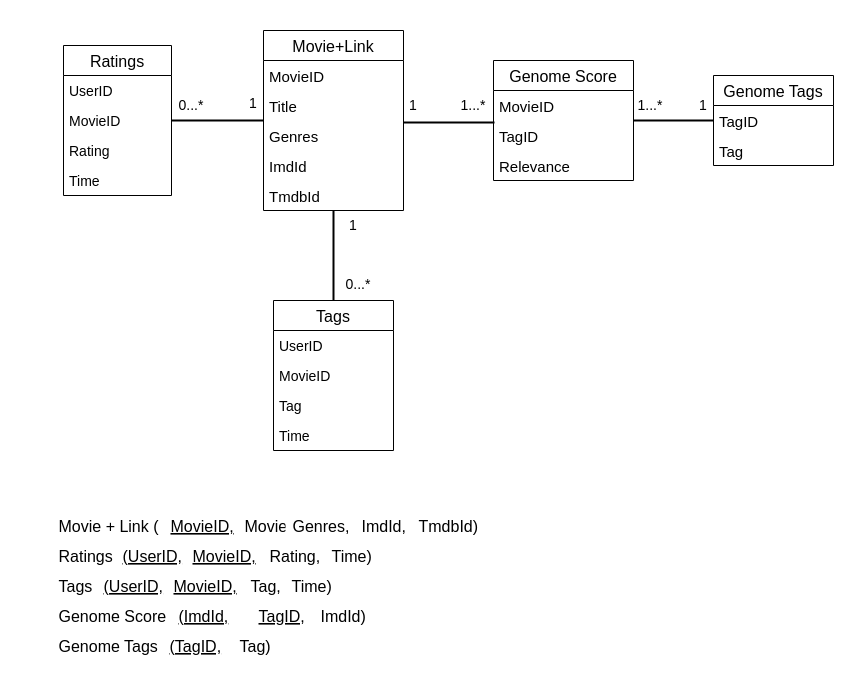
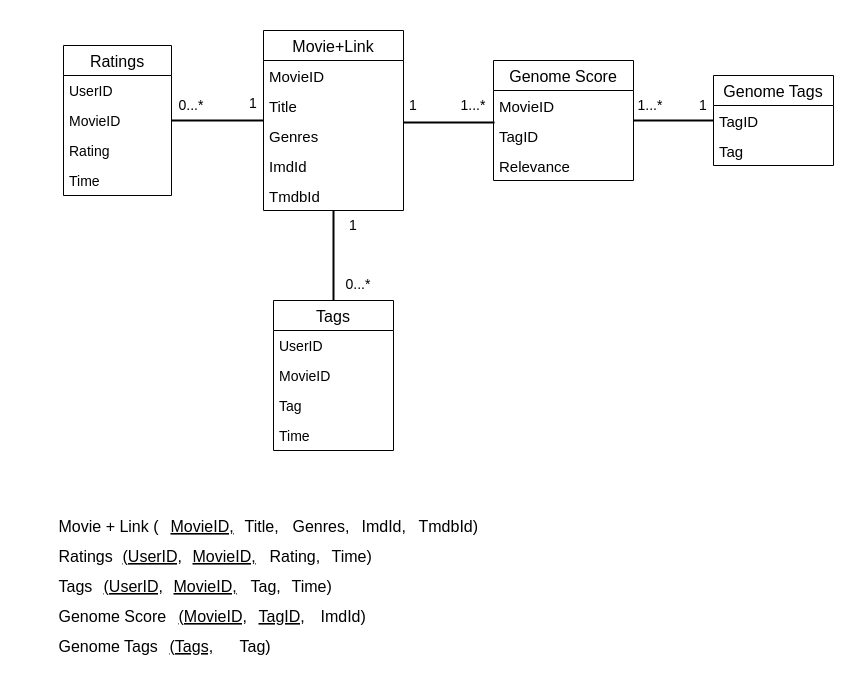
- <mxCell id="43" value="Movie," style="shape=partialRectangle;connectable=0;fillColor=none;top=0;left=0;bottom=0;right=0;align=left;spacingLeft=6;overflow=hidden;fontSize=16;strokeWidth=1;fontStyle=0" vertex="1" parent="39"><mxGeometry x="216" width="48" height="30" as="geometry"><mxRectangle width="48" height="30" as="alternateBounds" /></mxGeometry></mxCell>
+ <mxCell id="43" value="Title," style="shape=partialRectangle;connectable=0;fillColor=none;top=0;left=0;bottom=0;right=0;align=left;spacingLeft=6;overflow=hidden;fontSize=16;strokeWidth=1;fontStyle=0" vertex="1" parent="39"><mxGeometry x="216" width="48" height="30" as="geometry"><mxRectangle width="48" height="30" as="alternateBounds" /></mxGeometry></mxCell>
- <mxCell id="67" value="(ImdId," style="shape=partialRectangle;connectable=0;fillColor=none;top=0;left=0;bottom=0;right=0;align=left;spacingLeft=6;overflow=hidden;fontSize=16;strokeWidth=1;fontStyle=4" vertex="1" parent="64"><mxGeometry x="150" width="80" height="30" as="geometry"><mxRectangle width="80" height="30" as="alternateBounds" /></mxGeometry></mxCell>
+ <mxCell id="67" value="(MovieID," style="shape=partialRectangle;connectable=0;fillColor=none;top=0;left=0;bottom=0;right=0;align=left;spacingLeft=6;overflow=hidden;fontSize=16;strokeWidth=1;fontStyle=4" vertex="1" parent="64"><mxGeometry x="150" width="80" height="30" as="geometry"><mxRectangle width="80" height="30" as="alternateBounds" /></mxGeometry></mxCell>
- <mxCell id="74" value="(TagID," style="shape=partialRectangle;connectable=0;fillColor=none;top=0;left=0;bottom=0;right=0;align=left;spacingLeft=6;overflow=hidden;fontSize=16;strokeWidth=1;fontStyle=4" vertex="1" parent="71"><mxGeometry x="141" width="70" height="30" as="geometry"><mxRectangle width="70" height="30" as="alternateBounds" /></mxGeometry></mxCell>
+ <mxCell id="74" value="(Tags," style="shape=partialRectangle;connectable=0;fillColor=none;top=0;left=0;bottom=0;right=0;align=left;spacingLeft=6;overflow=hidden;fontSize=16;strokeWidth=1;fontStyle=4" vertex="1" parent="71"><mxGeometry x="141" width="70" height="30" as="geometry"><mxRectangle width="70" height="30" as="alternateBounds" /></mxGeometry></mxCell>
